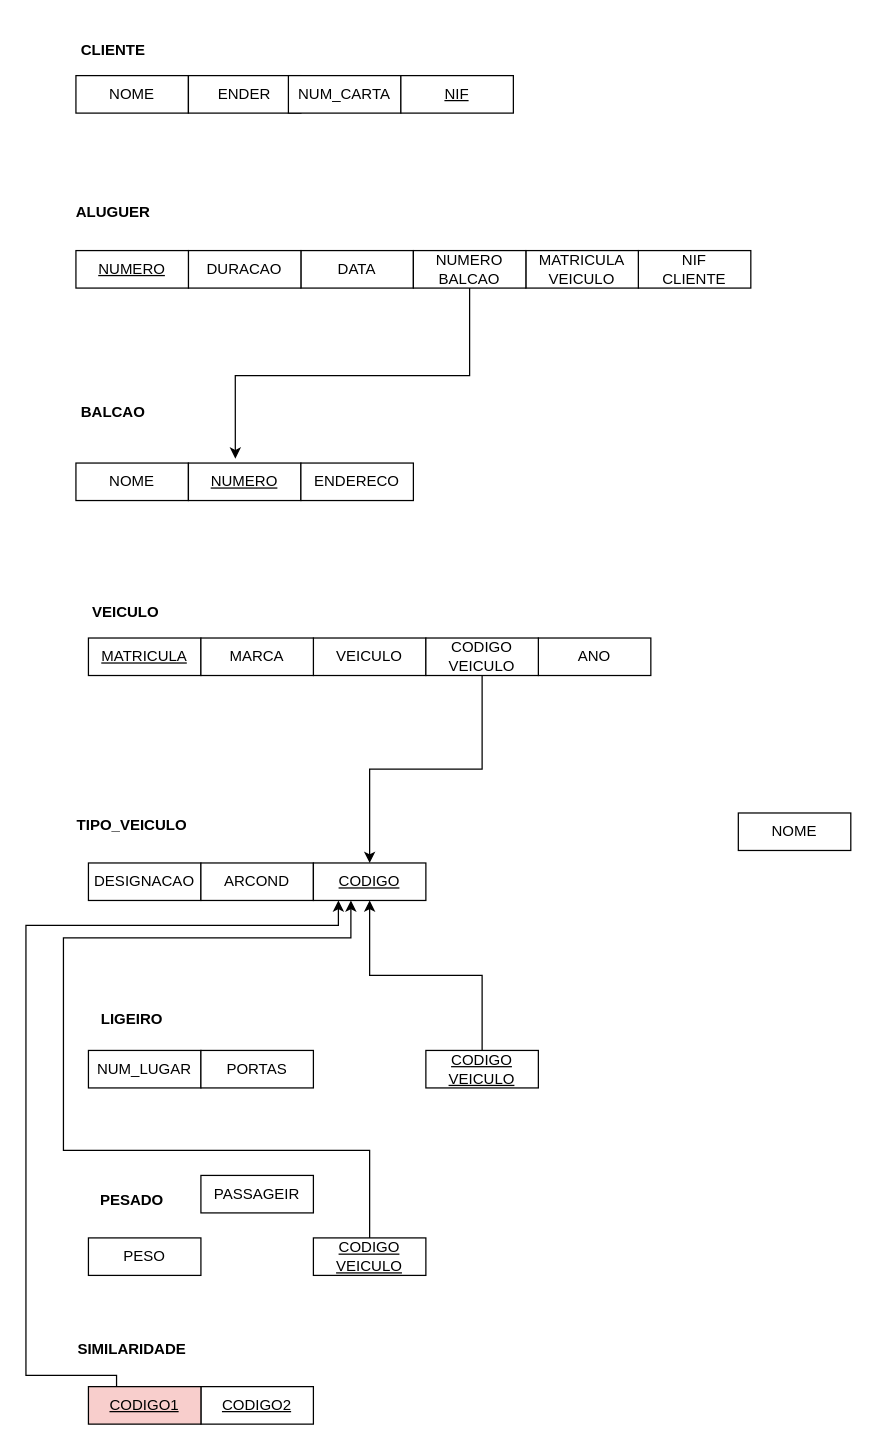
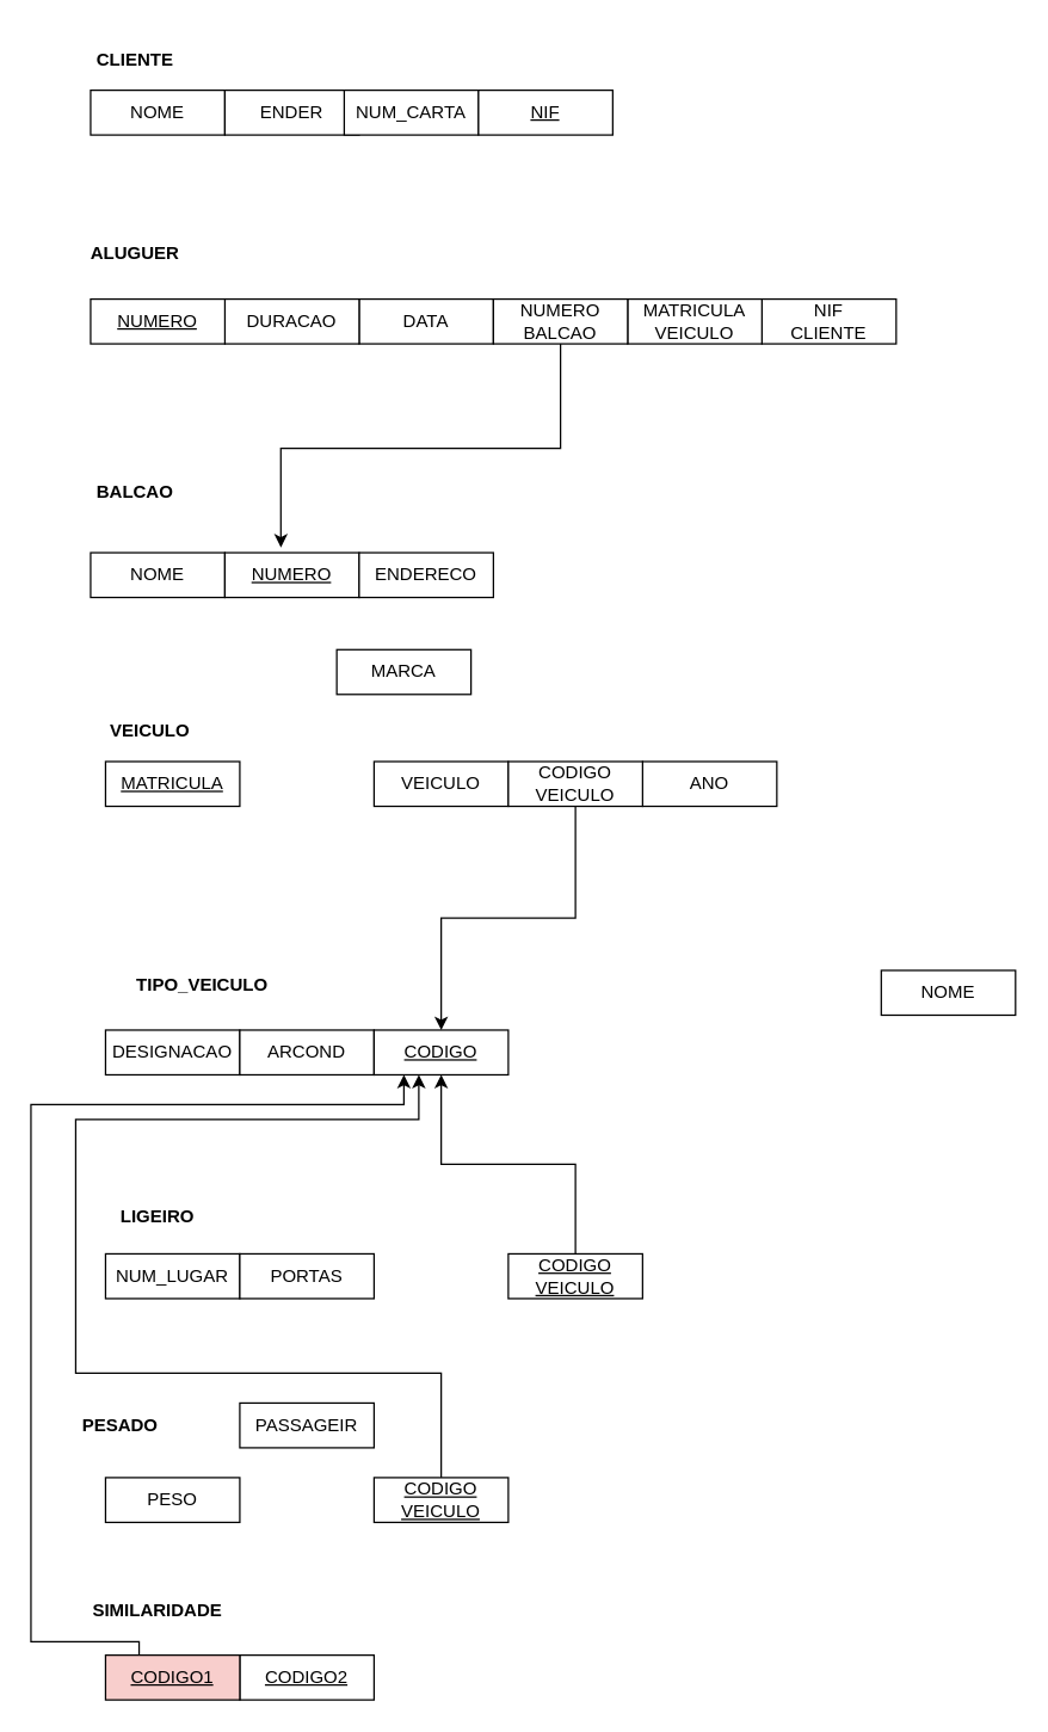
- <mxCell id="20" value="MARCA" style="rounded=0;whiteSpace=wrap;html=1;" parent="1" vertex="1"><mxGeometry x="160" y="510" width="90" height="30" as="geometry" /></mxCell>
+ <mxCell id="20" value="MARCA" style="rounded=0;whiteSpace=wrap;html=1;" parent="1" vertex="1"><mxGeometry x="225" y="435" width="90" height="30" as="geometry" /></mxCell>
- <mxCell id="10" value="&lt;b&gt;TIPO_VEICULO&lt;/b&gt;" style="text;html=1;strokeColor=none;fillColor=none;align=center;verticalAlign=middle;whiteSpace=wrap;rounded=0;" parent="1" vertex="1"><mxGeometry x="65" y="640" width="80" height="40" as="geometry" /></mxCell>
+ <mxCell id="10" value="&lt;b&gt;TIPO_VEICULO&lt;/b&gt;" style="text;html=1;strokeColor=none;fillColor=none;align=center;verticalAlign=middle;whiteSpace=wrap;rounded=0;" parent="1" vertex="1"><mxGeometry x="95" y="640" width="80" height="40" as="geometry" /></mxCell>
- <mxCell id="9" value="&lt;b&gt;PESADO&lt;/b&gt;" style="text;html=1;strokeColor=none;fillColor=none;align=center;verticalAlign=middle;whiteSpace=wrap;rounded=0;" parent="1" vertex="1"><mxGeometry x="65" y="940" width="80" height="40" as="geometry" /></mxCell>
+ <mxCell id="9" value="&lt;b&gt;PESADO&lt;/b&gt;" style="text;html=1;strokeColor=none;fillColor=none;align=center;verticalAlign=middle;whiteSpace=wrap;rounded=0;" parent="1" vertex="1"><mxGeometry x="40" y="935" width="80" height="40" as="geometry" /></mxCell>
